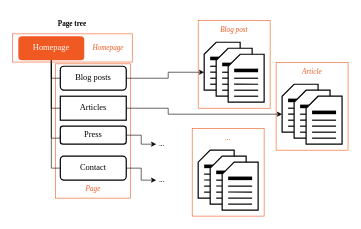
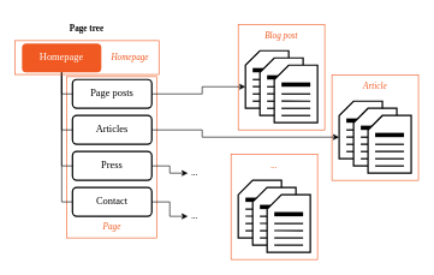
- <mxCell id="14" value="Blog posts" style="rounded=1;whiteSpace=wrap;html=1;fillColor=none;strokeColor=#000000;fontStyle=0;fontFamily=GT Walsheim;fontSize=14;strokeWidth=2;" vertex="1" parent="1"><mxGeometry x="100" y="110" width="110" height="40" as="geometry" /></mxCell>
+ <mxCell id="14" value="Page posts" style="rounded=1;whiteSpace=wrap;html=1;fillColor=none;strokeColor=#000000;fontStyle=0;fontFamily=GT Walsheim;fontSize=14;strokeWidth=2;" vertex="1" parent="1"><mxGeometry x="100" y="110" width="110" height="40" as="geometry" /></mxCell>
- <mxCell id="12" value="Articles" style="whiteSpace=wrap;html=1;fillColor=none;strokeColor=#000000;fontStyle=0;fontFamily=GT Walsheim;fontSize=14;strokeWidth=2;rounded=0;" vertex="1" parent="1"><mxGeometry x="100" y="160" width="110" height="40" as="geometry" /></mxCell>
+ <mxCell id="12" value="Articles" style="rounded=1;whiteSpace=wrap;html=1;fillColor=none;strokeColor=#000000;fontStyle=0;fontFamily=GT Walsheim;fontSize=14;strokeWidth=2;" vertex="1" parent="1"><mxGeometry x="100" y="160" width="110" height="40" as="geometry" /></mxCell>
- <mxCell id="16" value="Press" style="rounded=1;whiteSpace=wrap;html=1;fillColor=none;strokeColor=#000000;fontStyle=0;fontFamily=GT Walsheim;fontSize=14;strokeWidth=2;" vertex="1" parent="1"><mxGeometry x="100" y="210" width="110" height="30" as="geometry" /></mxCell>
+ <mxCell id="16" value="Press" style="rounded=1;whiteSpace=wrap;html=1;fillColor=none;strokeColor=#000000;fontStyle=0;fontFamily=GT Walsheim;fontSize=14;strokeWidth=2;" vertex="1" parent="1"><mxGeometry x="100" y="210" width="110" height="40" as="geometry" /></mxCell>
